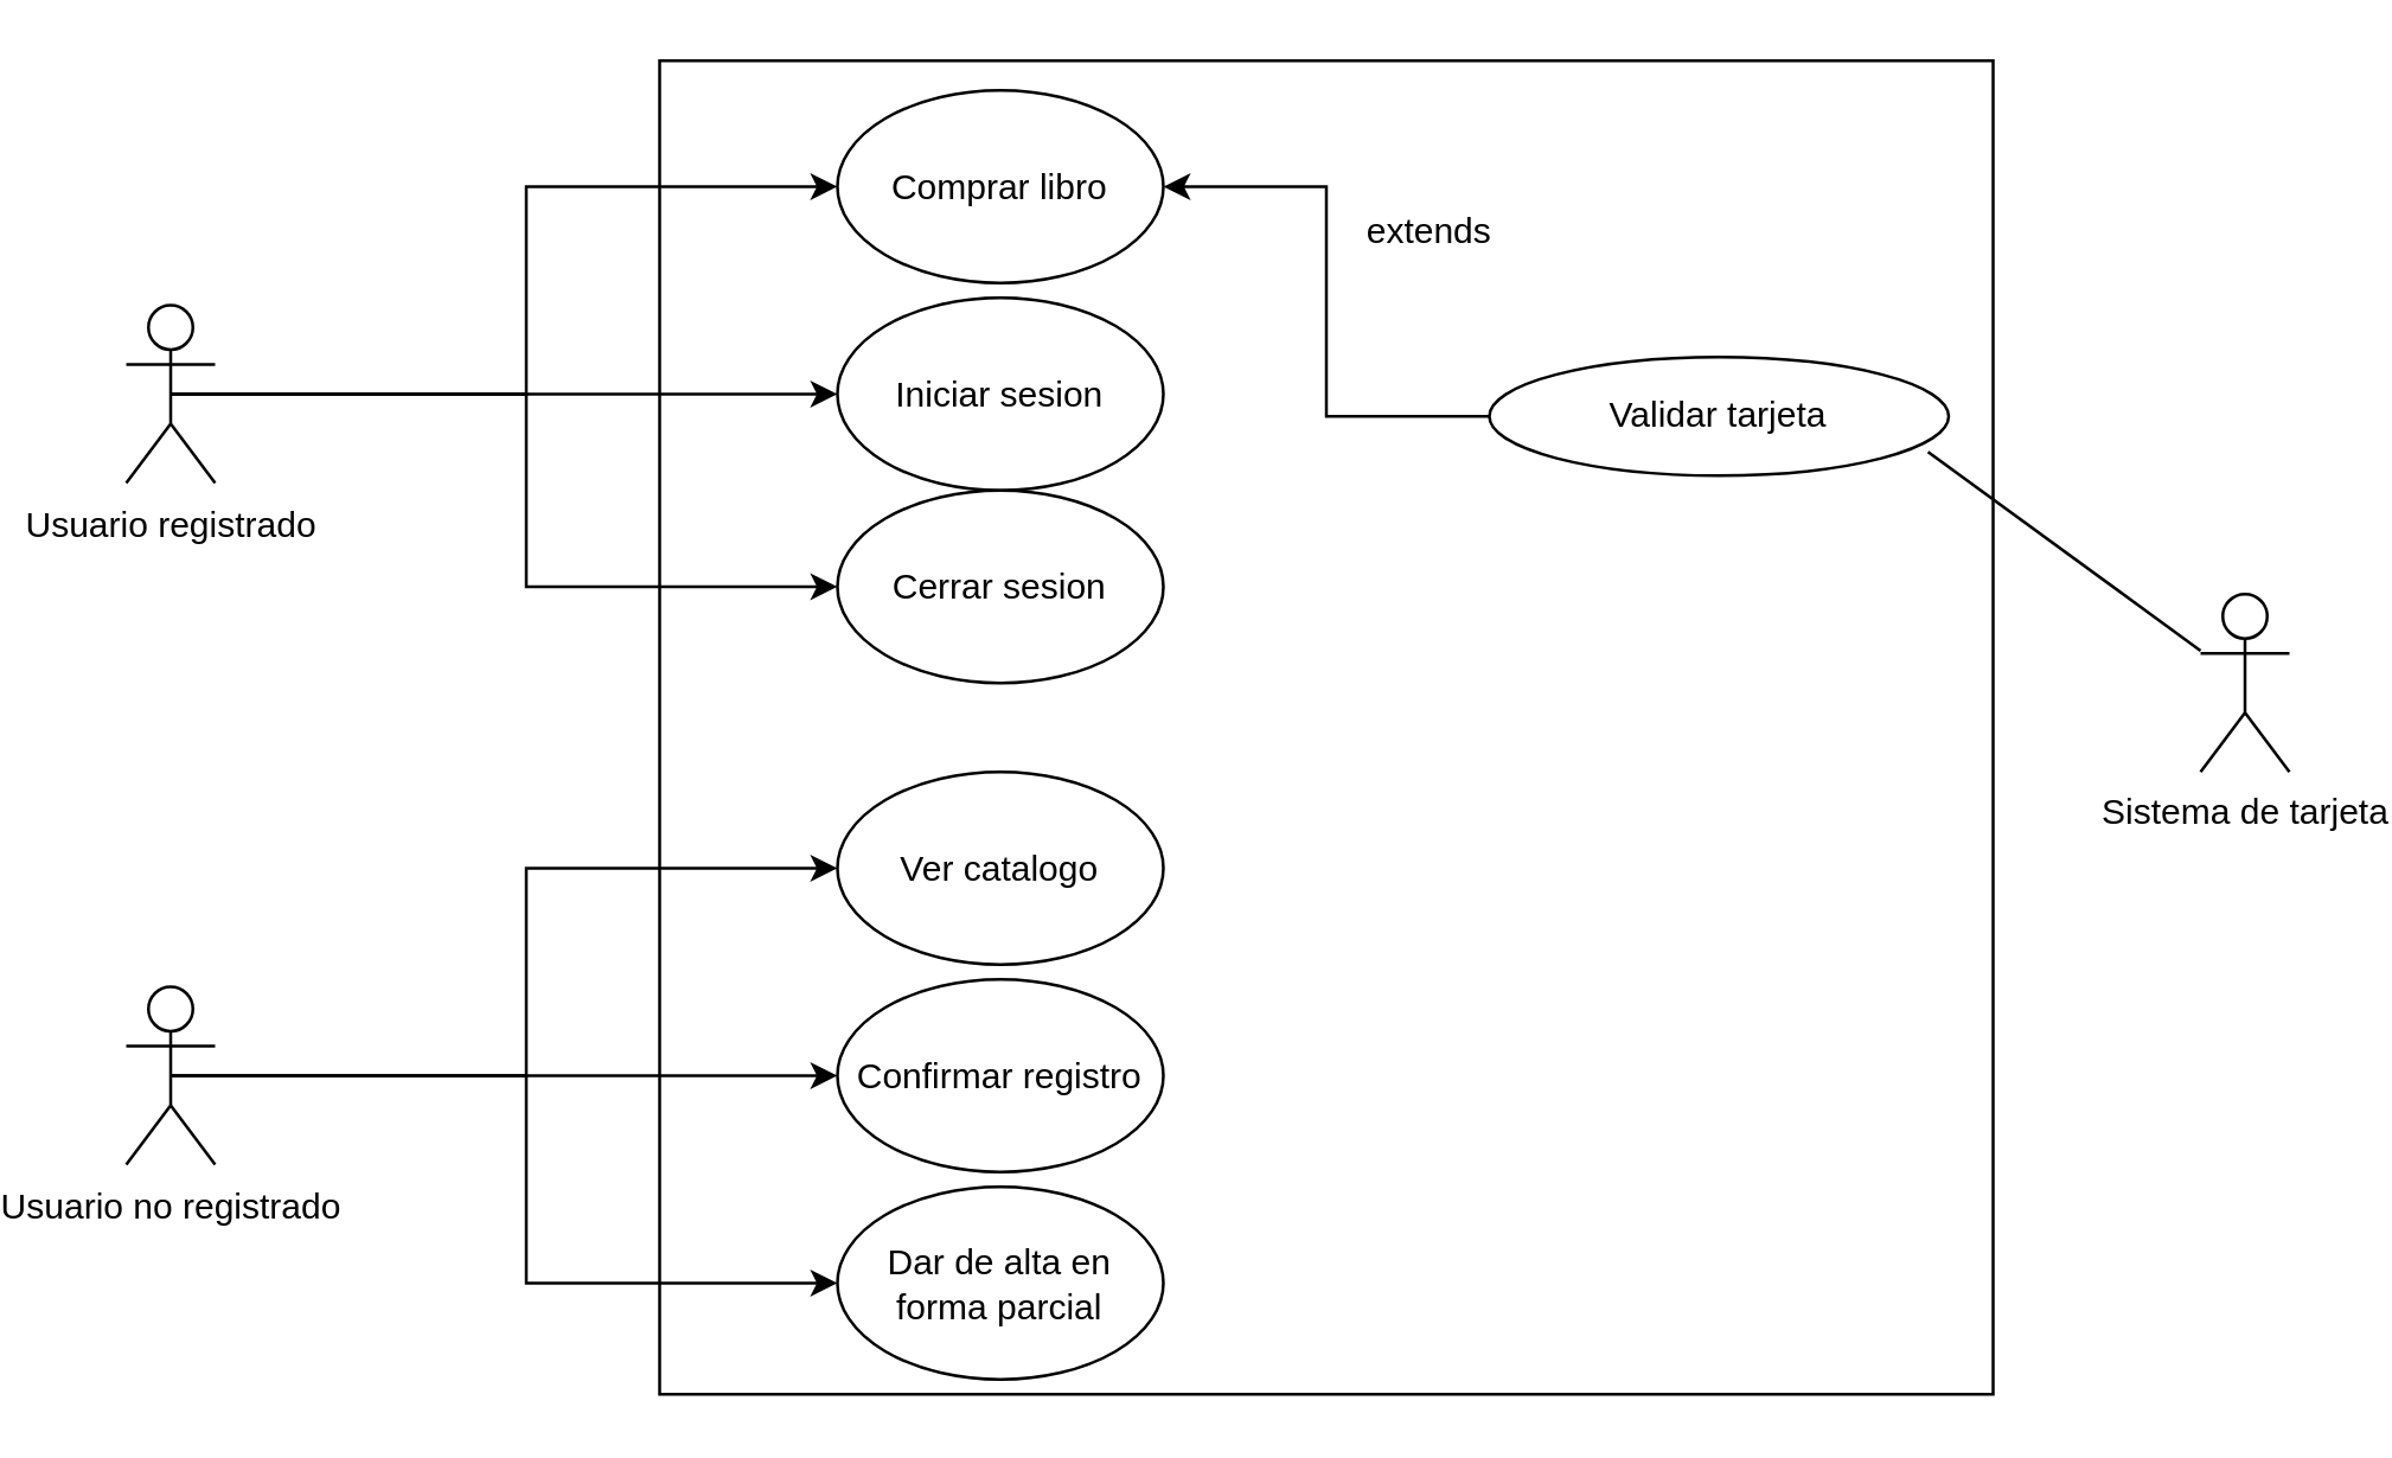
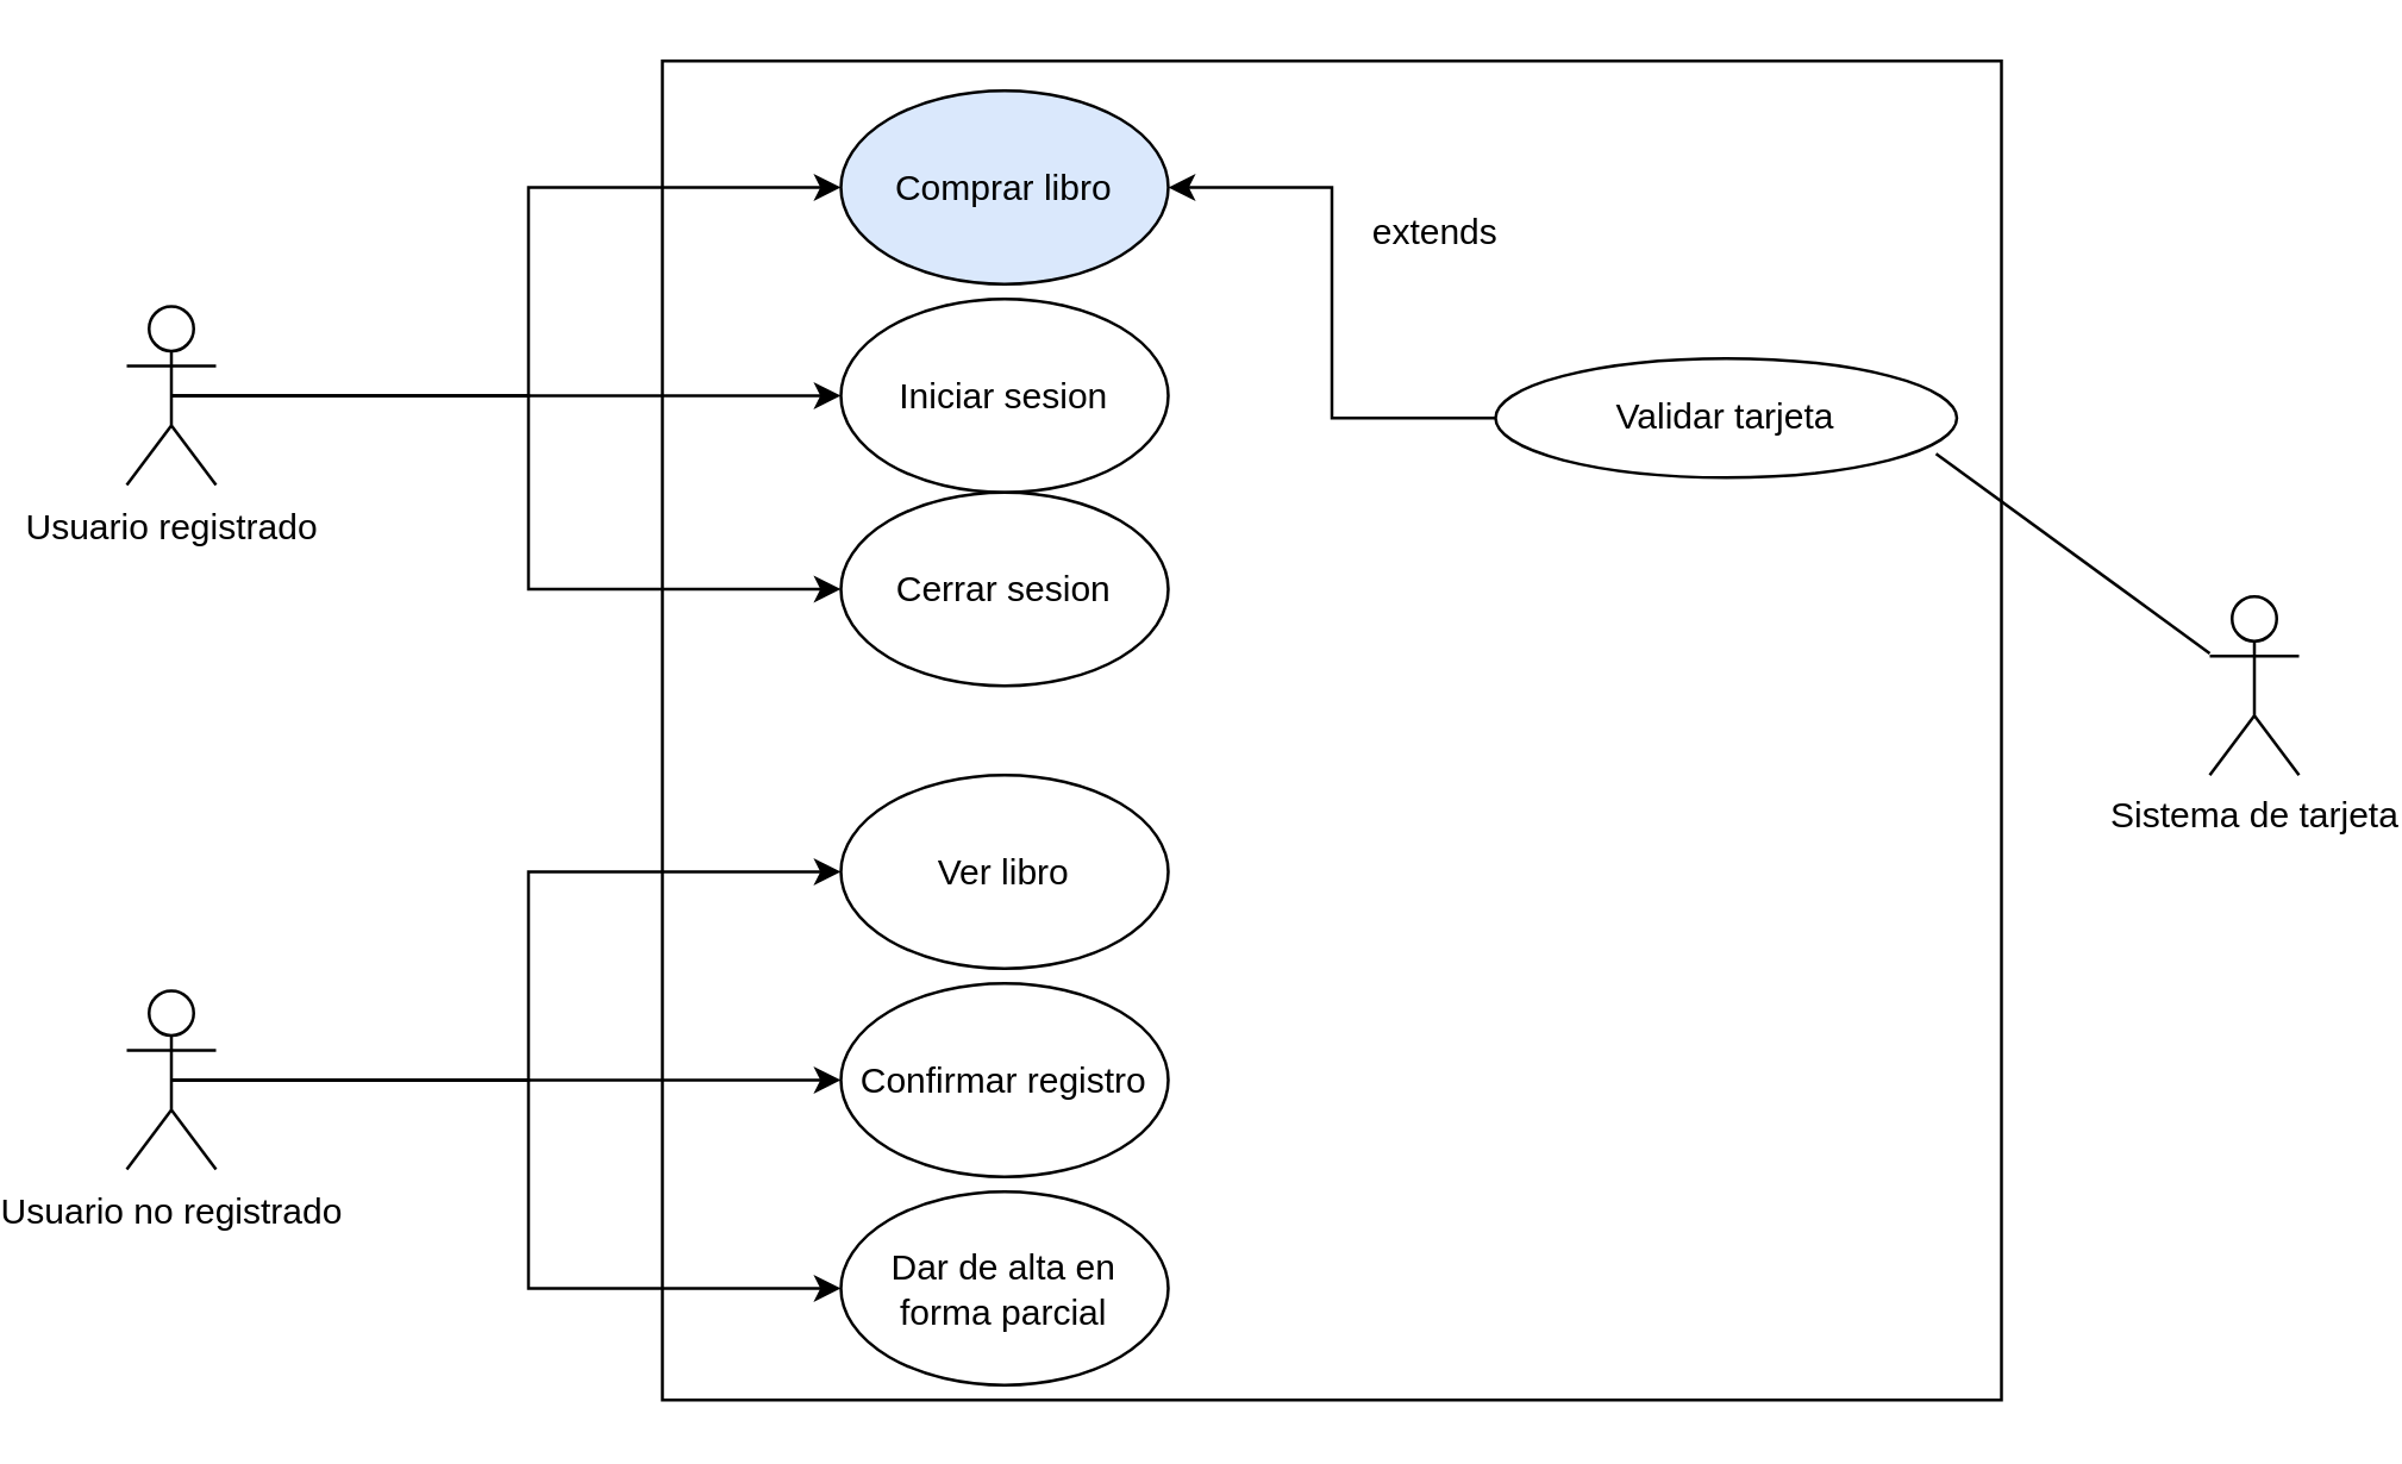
- <mxCell id="14" value="&lt;font style=&quot;vertical-align: inherit&quot;&gt;&lt;font style=&quot;vertical-align: inherit&quot;&gt;&lt;font style=&quot;vertical-align: inherit&quot;&gt;&lt;font style=&quot;vertical-align: inherit&quot;&gt;Comprar libro&lt;/font&gt;&lt;/font&gt;&lt;/font&gt;&lt;/font&gt;" style="ellipse;whiteSpace=wrap;html=1;" vertex="1" parent="1"><mxGeometry x="260" y="30" width="110" height="65" as="geometry" /></mxCell>
+ <mxCell id="14" value="&lt;font style=&quot;vertical-align: inherit&quot;&gt;&lt;font style=&quot;vertical-align: inherit&quot;&gt;&lt;font style=&quot;vertical-align: inherit&quot;&gt;&lt;font style=&quot;vertical-align: inherit&quot;&gt;Comprar libro&lt;/font&gt;&lt;/font&gt;&lt;/font&gt;&lt;/font&gt;" style="ellipse;whiteSpace=wrap;html=1;fillColor=#dae8fc;" vertex="1" parent="1"><mxGeometry x="260" y="30" width="110" height="65" as="geometry" /></mxCell>
- <mxCell id="11" value="&lt;font style=&quot;vertical-align: inherit&quot;&gt;&lt;font style=&quot;vertical-align: inherit&quot;&gt;Ver catalogo&lt;/font&gt;&lt;/font&gt;" style="ellipse;whiteSpace=wrap;html=1;" vertex="1" parent="1"><mxGeometry x="260" y="260" width="110" height="65" as="geometry" /></mxCell>
+ <mxCell id="11" value="&lt;font style=&quot;vertical-align: inherit&quot;&gt;&lt;font style=&quot;vertical-align: inherit&quot;&gt;Ver libro&lt;/font&gt;&lt;/font&gt;" style="ellipse;whiteSpace=wrap;html=1;" vertex="1" parent="1"><mxGeometry x="260" y="260" width="110" height="65" as="geometry" /></mxCell>
